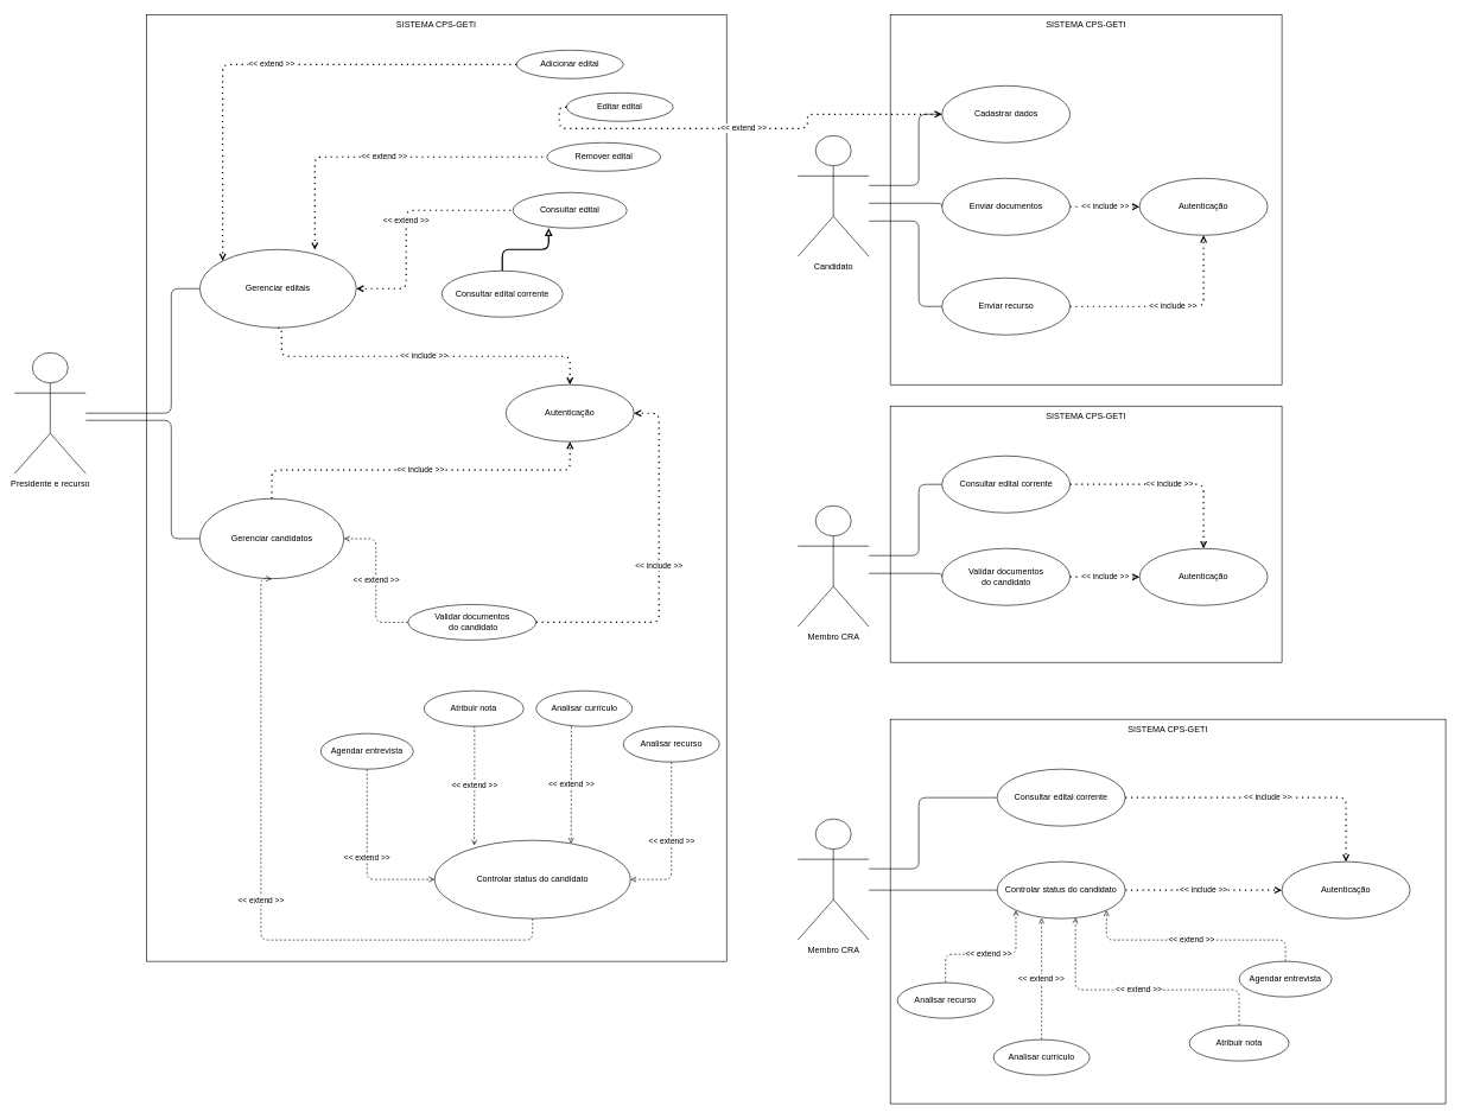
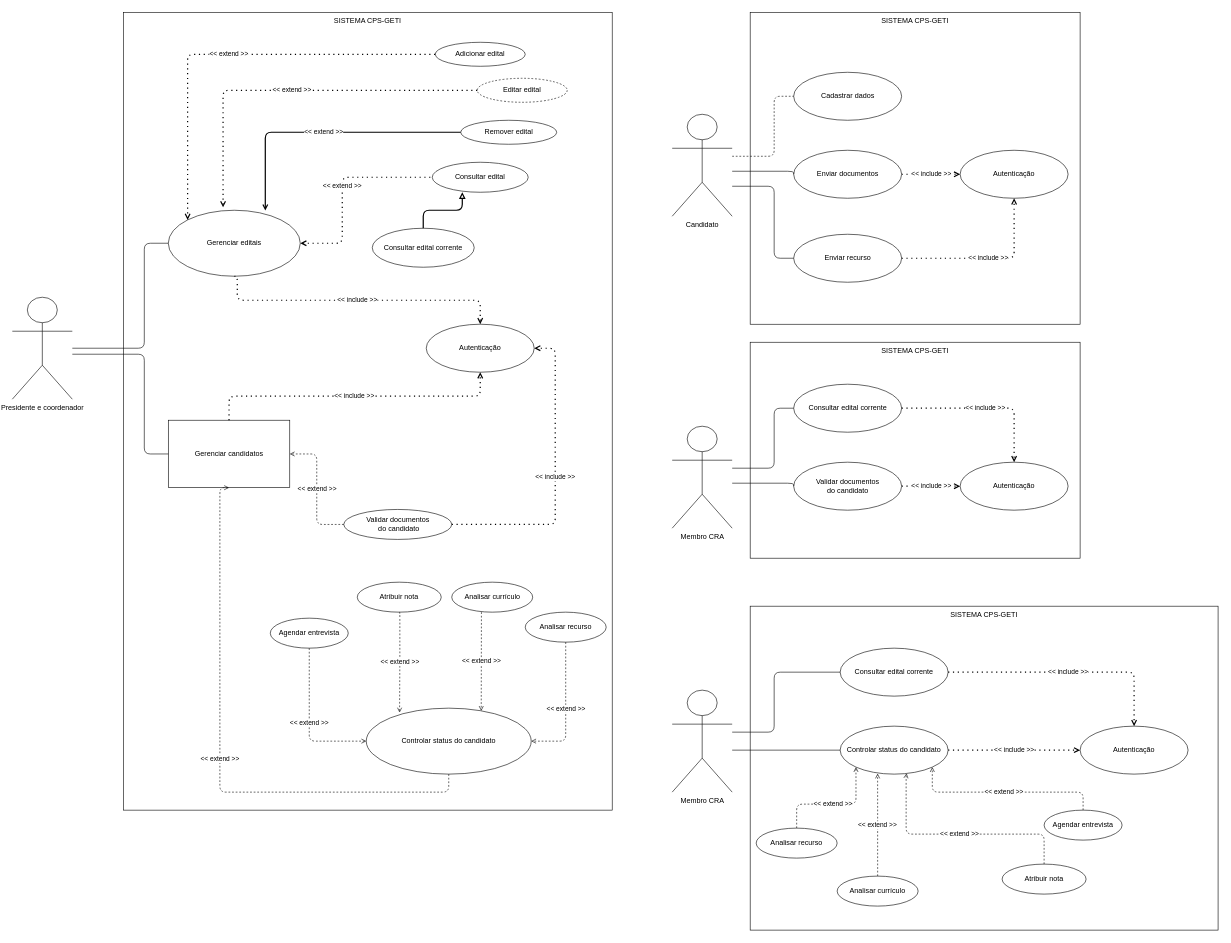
- <mxCell id="7" value="Editar edital" style="ellipse;whiteSpace=wrap;html=1;" vertex="1" parent="1"><mxGeometry x="795" y="130" width="150" height="40" as="geometry" /></mxCell>
+ <mxCell id="7" value="Editar edital" style="ellipse;whiteSpace=wrap;html=1;dashed=1;" vertex="1" parent="1"><mxGeometry x="795" y="130" width="150" height="40" as="geometry" /></mxCell>
- <mxCell id="11" value="&amp;lt;&amp;lt; extend &amp;gt;&amp;gt;" style="endArrow=open;dashed=1;html=1;dashPattern=1 3;strokeWidth=2;endFill=0;exitX=0;exitY=0.5;exitDx=0;exitDy=0;edgeStyle=orthogonalEdgeStyle;" edge="1" parent="1" source="7" target="31"><mxGeometry width="50" height="50" relative="1" as="geometry"><mxPoint x="395" y="380" as="sourcePoint" /><mxPoint x="445" y="330" as="targetPoint" /></mxGeometry></mxCell>
+ <mxCell id="11" value="&amp;lt;&amp;lt; extend &amp;gt;&amp;gt;" style="endArrow=open;dashed=1;html=1;dashPattern=1 3;strokeWidth=2;entryX=0.415;entryY=-0.045;entryDx=0;entryDy=0;endFill=0;entryPerimeter=0;exitX=0;exitY=0.5;exitDx=0;exitDy=0;edgeStyle=orthogonalEdgeStyle;" edge="1" parent="1" source="7" target="6"><mxGeometry width="50" height="50" relative="1" as="geometry"><mxPoint x="395" y="380" as="sourcePoint" /><mxPoint x="445" y="330" as="targetPoint" /></mxGeometry></mxCell>
- <mxCell id="12" value="&amp;lt;&amp;lt; extend &amp;gt;&amp;gt;" style="endArrow=none;dashed=1;html=1;dashPattern=1 3;strokeWidth=2;entryX=0;entryY=0.5;entryDx=0;entryDy=0;exitX=0.735;exitY=0.005;exitDx=0;exitDy=0;endFill=0;startArrow=open;startFill=0;edgeStyle=orthogonalEdgeStyle;exitPerimeter=0;" edge="1" parent="1" source="6" target="8"><mxGeometry width="50" height="50" relative="1" as="geometry"><mxPoint x="335.453" y="421.187" as="sourcePoint" /><mxPoint x="425.503" y="354.142" as="targetPoint" /></mxGeometry></mxCell>
+ <mxCell id="12" value="&amp;lt;&amp;lt; extend &amp;gt;&amp;gt;" style="endArrow=none;dashed=0;html=1;dashPattern=1 3;strokeWidth=2;entryX=0;entryY=0.5;entryDx=0;entryDy=0;exitX=0.735;exitY=0.005;exitDx=0;exitDy=0;endFill=0;startArrow=open;startFill=0;edgeStyle=orthogonalEdgeStyle;exitPerimeter=0;" edge="1" parent="1" source="6" target="8"><mxGeometry width="50" height="50" relative="1" as="geometry"><mxPoint x="335.453" y="421.187" as="sourcePoint" /><mxPoint x="425.503" y="354.142" as="targetPoint" /></mxGeometry></mxCell>
- <mxCell id="36" value="" style="endArrow=none;html=1;edgeStyle=orthogonalEdgeStyle;entryX=0;entryY=0.5;entryDx=0;entryDy=0;" edge="1" parent="1" source="30" target="31"><mxGeometry width="50" height="50" relative="1" as="geometry"><mxPoint x="1190" y="285" as="sourcePoint" /><mxPoint x="1340" y="90" as="targetPoint" /><Array as="points"><mxPoint x="1290" y="260" /><mxPoint x="1290" y="160" /></Array></mxGeometry></mxCell>
+ <mxCell id="36" value="" style="endArrow=none;html=1;edgeStyle=orthogonalEdgeStyle;entryX=0;entryY=0.5;entryDx=0;entryDy=0;dashed=1;" edge="1" parent="1" source="30" target="31"><mxGeometry width="50" height="50" relative="1" as="geometry"><mxPoint x="1190" y="285" as="sourcePoint" /><mxPoint x="1340" y="90" as="targetPoint" /><Array as="points"><mxPoint x="1290" y="260" /><mxPoint x="1290" y="160" /></Array></mxGeometry></mxCell>
- <mxCell id="5" value="Presidente e recurso" style="shape=umlActor;verticalLabelPosition=bottom;verticalAlign=top;html=1;outlineConnect=0;" vertex="1" parent="1"><mxGeometry x="20" y="495" width="100" height="170" as="geometry" /></mxCell>
+ <mxCell id="5" value="Presidente e coordenador" style="shape=umlActor;verticalLabelPosition=bottom;verticalAlign=top;html=1;outlineConnect=0;" vertex="1" parent="1"><mxGeometry x="20" y="495" width="100" height="170" as="geometry" /></mxCell>
- <mxCell id="14" value="Gerenciar candidatos" style="ellipse;whiteSpace=wrap;html=1;" vertex="1" parent="1"><mxGeometry x="280" y="700" width="202.5" height="112.5" as="geometry" /></mxCell>
+ <mxCell id="14" value="Gerenciar candidatos" style="whiteSpace=wrap;html=1;rounded=0;" vertex="1" parent="1"><mxGeometry x="280" y="700" width="202.5" height="112.5" as="geometry" /></mxCell>
